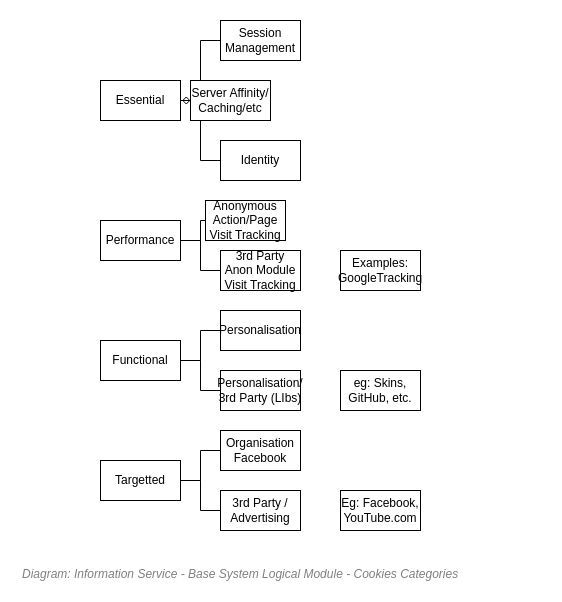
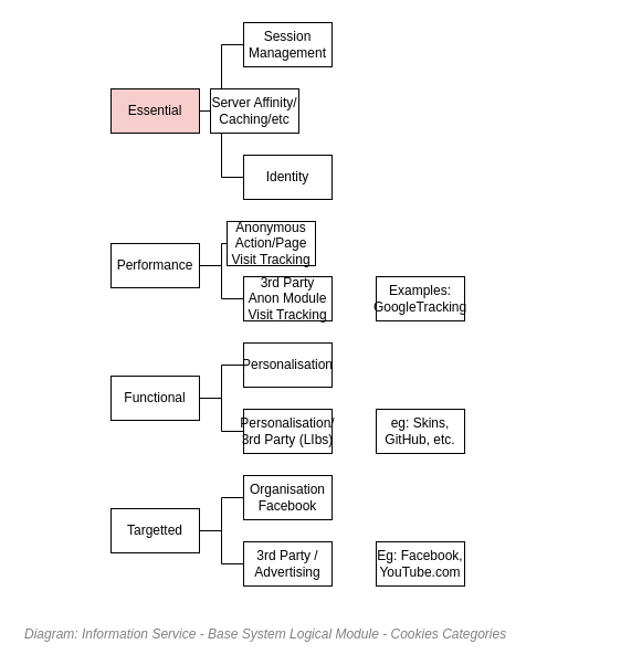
- <mxCell id="5" value="Essential" style="rounded=0;whiteSpace=wrap;html=1;" vertex="1" parent="1"><mxGeometry x="100" y="80" width="80" height="40" as="geometry" /></mxCell>
+ <mxCell id="5" value="Essential" style="rounded=0;whiteSpace=wrap;html=1;fillColor=#f8cecc;" vertex="1" parent="1"><mxGeometry x="100" y="80" width="80" height="40" as="geometry" /></mxCell>
- <mxCell id="3" style="edgeStyle=orthogonalEdgeStyle;rounded=0;orthogonalLoop=1;jettySize=auto;html=1;entryX=0;entryY=0.5;entryDx=0;entryDy=0;endArrow=diamond;endFill=0;" edge="1" parent="1" source="5" target="25"><mxGeometry relative="1" as="geometry" /></mxCell>
+ <mxCell id="3" style="edgeStyle=orthogonalEdgeStyle;rounded=0;orthogonalLoop=1;jettySize=auto;html=1;entryX=0;entryY=0.5;entryDx=0;entryDy=0;endArrow=none;endFill=0;" edge="1" parent="1" source="5" target="25"><mxGeometry relative="1" as="geometry" /></mxCell>
